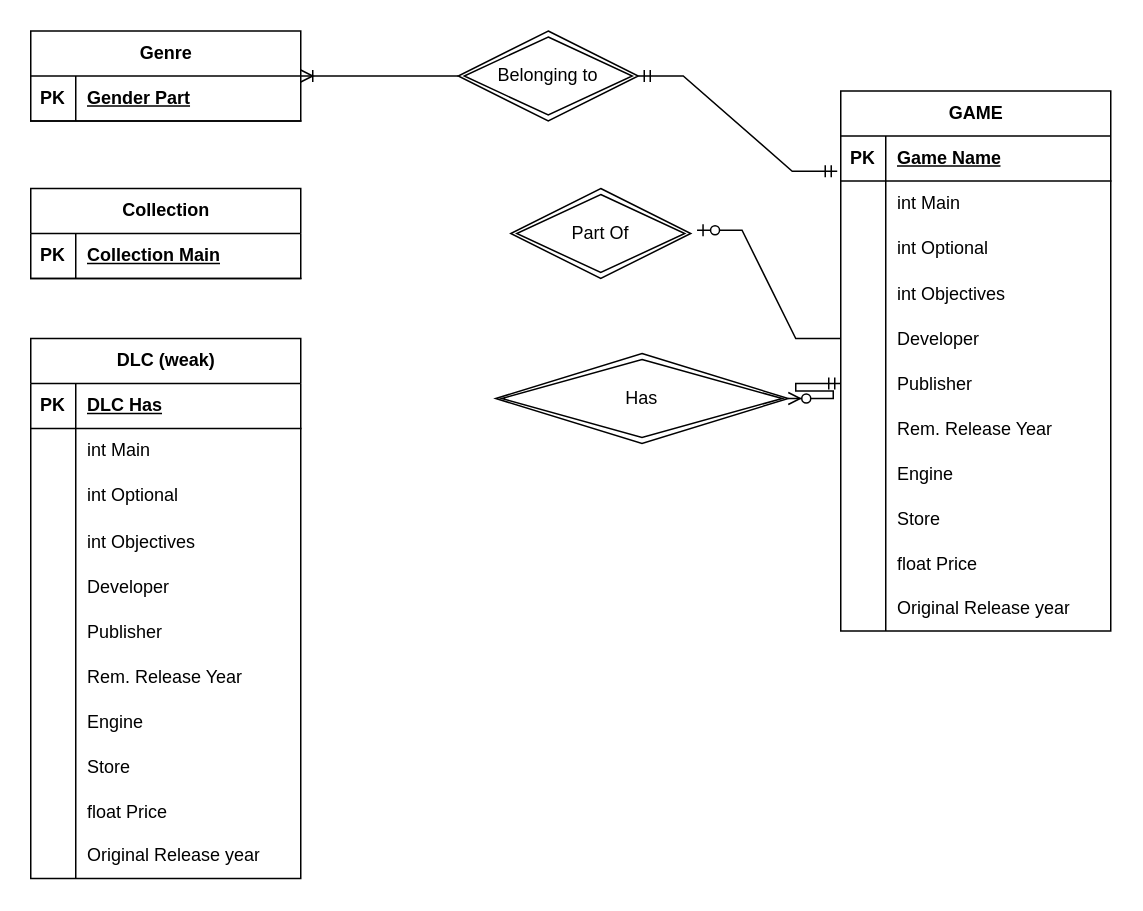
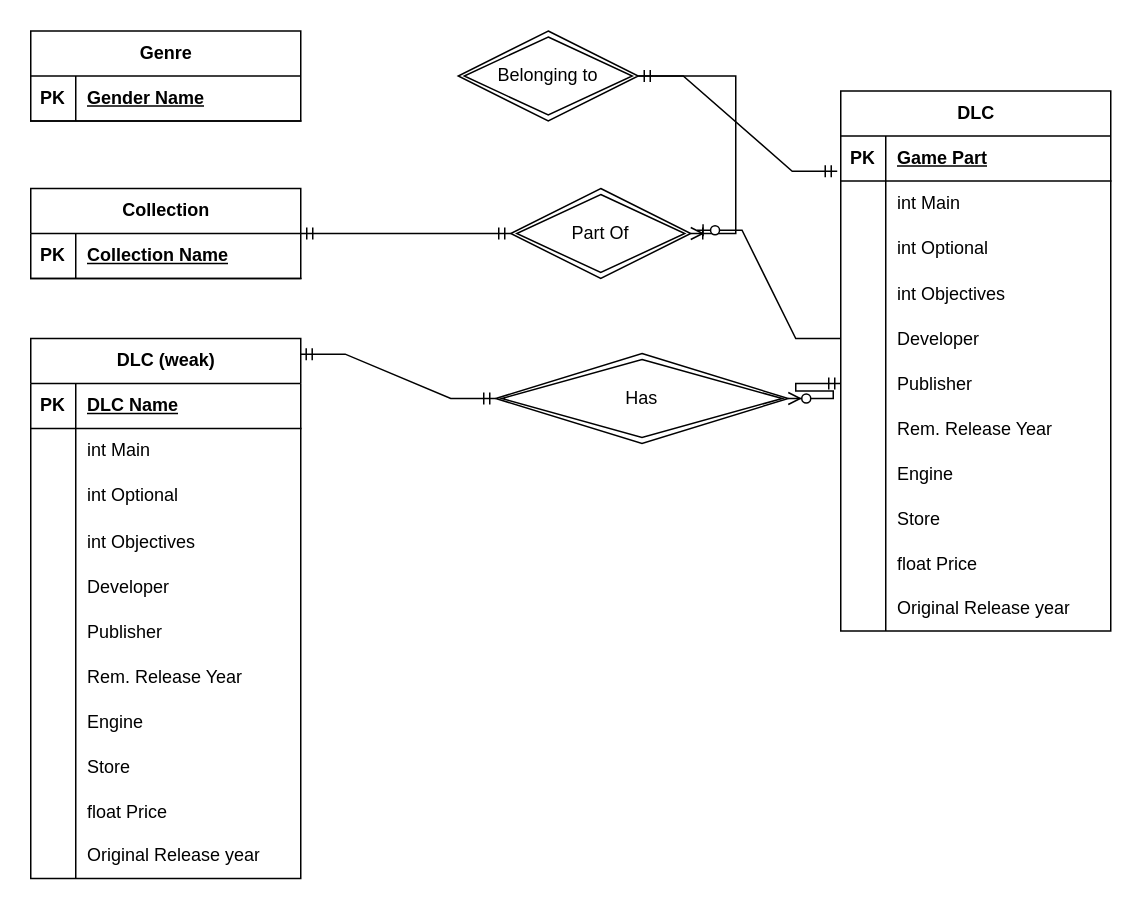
- <mxCell id="42" value="" style="edgeStyle=entityRelationEdgeStyle;fontSize=12;html=1;endArrow=ERoneToMany;rounded=0;" parent="1" source="40" target="36" edge="1"><mxGeometry width="100" height="100" relative="1" as="geometry"><mxPoint x="160" y="185" as="sourcePoint" /><mxPoint x="260" y="85" as="targetPoint" /></mxGeometry></mxCell>
+ <mxCell id="42" value="" style="edgeStyle=entityRelationEdgeStyle;fontSize=12;html=1;endArrow=ERoneToMany;rounded=0;" parent="1" source="40" target="43" edge="1"><mxGeometry width="100" height="100" relative="1" as="geometry"><mxPoint x="160" y="185" as="sourcePoint" /><mxPoint x="260" y="85" as="targetPoint" /></mxGeometry></mxCell>
- <mxCell id="39" value="Gender Part" style="shape=partialRectangle;connectable=0;fillColor=none;top=0;left=0;bottom=0;right=0;align=left;spacingLeft=6;fontStyle=5;overflow=hidden;whiteSpace=wrap;html=1;" parent="37" vertex="1"><mxGeometry x="30" width="150" height="30" as="geometry"><mxRectangle width="150" height="30" as="alternateBounds" /></mxGeometry></mxCell>
+ <mxCell id="39" value="Gender Name" style="shape=partialRectangle;connectable=0;fillColor=none;top=0;left=0;bottom=0;right=0;align=left;spacingLeft=6;fontStyle=5;overflow=hidden;whiteSpace=wrap;html=1;" parent="37" vertex="1"><mxGeometry x="30" width="150" height="30" as="geometry"><mxRectangle width="150" height="30" as="alternateBounds" /></mxGeometry></mxCell>
- <mxCell id="2" value="GAME" style="shape=table;startSize=30;container=1;collapsible=1;childLayout=tableLayout;fixedRows=1;rowLines=0;fontStyle=1;align=center;resizeLast=1;html=1;" parent="1" vertex="1"><mxGeometry x="560" y="60" width="180" height="360" as="geometry" /></mxCell>
+ <mxCell id="2" value="DLC" style="shape=table;startSize=30;container=1;collapsible=1;childLayout=tableLayout;fixedRows=1;rowLines=0;fontStyle=1;align=center;resizeLast=1;html=1;" parent="1" vertex="1"><mxGeometry x="560" y="60" width="180" height="360" as="geometry" /></mxCell>
- <mxCell id="5" value="Game Name" style="shape=partialRectangle;connectable=0;fillColor=none;top=0;left=0;bottom=0;right=0;align=left;spacingLeft=6;fontStyle=5;overflow=hidden;whiteSpace=wrap;html=1;" parent="3" vertex="1"><mxGeometry x="30" width="150" height="30" as="geometry"><mxRectangle width="150" height="30" as="alternateBounds" /></mxGeometry></mxCell>
+ <mxCell id="5" value="Game Part" style="shape=partialRectangle;connectable=0;fillColor=none;top=0;left=0;bottom=0;right=0;align=left;spacingLeft=6;fontStyle=5;overflow=hidden;whiteSpace=wrap;html=1;" parent="3" vertex="1"><mxGeometry x="30" width="150" height="30" as="geometry"><mxRectangle width="150" height="30" as="alternateBounds" /></mxGeometry></mxCell>
+ <mxCell id="48" value="" style="edgeStyle=entityRelationEdgeStyle;fontSize=12;html=1;endArrow=ERmandOne;startArrow=ERmandOne;rounded=0;" parent="1" source="44" target="43" edge="1"><mxGeometry width="100" height="100" relative="1" as="geometry"><mxPoint x="140" y="335" as="sourcePoint" /><mxPoint x="240" y="235" as="targetPoint" /></mxGeometry></mxCell>
- <mxCell id="47" value="Collection Main" style="shape=partialRectangle;connectable=0;fillColor=none;top=0;left=0;bottom=0;right=0;align=left;spacingLeft=6;fontStyle=5;overflow=hidden;whiteSpace=wrap;html=1;" parent="45" vertex="1"><mxGeometry x="30" width="150" height="30" as="geometry"><mxRectangle width="150" height="30" as="alternateBounds" /></mxGeometry></mxCell>
+ <mxCell id="47" value="Collection Name" style="shape=partialRectangle;connectable=0;fillColor=none;top=0;left=0;bottom=0;right=0;align=left;spacingLeft=6;fontStyle=5;overflow=hidden;whiteSpace=wrap;html=1;" parent="45" vertex="1"><mxGeometry x="30" width="150" height="30" as="geometry"><mxRectangle width="150" height="30" as="alternateBounds" /></mxGeometry></mxCell>
+ <mxCell id="86" value="" style="edgeStyle=entityRelationEdgeStyle;fontSize=12;html=1;endArrow=ERmandOne;startArrow=ERmandOne;rounded=0;exitX=0;exitY=0.5;exitDx=0;exitDy=0;entryX=0.998;entryY=0.029;entryDx=0;entryDy=0;entryPerimeter=0;" parent="1" source="84" target="50" edge="1"><mxGeometry width="100" height="100" relative="1" as="geometry"><mxPoint x="358" y="431.5" as="sourcePoint" /><mxPoint x="220" y="378.5" as="targetPoint" /></mxGeometry></mxCell>
- <mxCell id="53" value="DLC Has" style="shape=partialRectangle;connectable=0;fillColor=none;top=0;left=0;bottom=0;right=0;align=left;spacingLeft=6;fontStyle=5;overflow=hidden;whiteSpace=wrap;html=1;" parent="51" vertex="1"><mxGeometry x="30" width="150" height="30" as="geometry"><mxRectangle width="150" height="30" as="alternateBounds" /></mxGeometry></mxCell>
+ <mxCell id="53" value="DLC Name" style="shape=partialRectangle;connectable=0;fillColor=none;top=0;left=0;bottom=0;right=0;align=left;spacingLeft=6;fontStyle=5;overflow=hidden;whiteSpace=wrap;html=1;" parent="51" vertex="1"><mxGeometry x="30" width="150" height="30" as="geometry"><mxRectangle width="150" height="30" as="alternateBounds" /></mxGeometry></mxCell>
